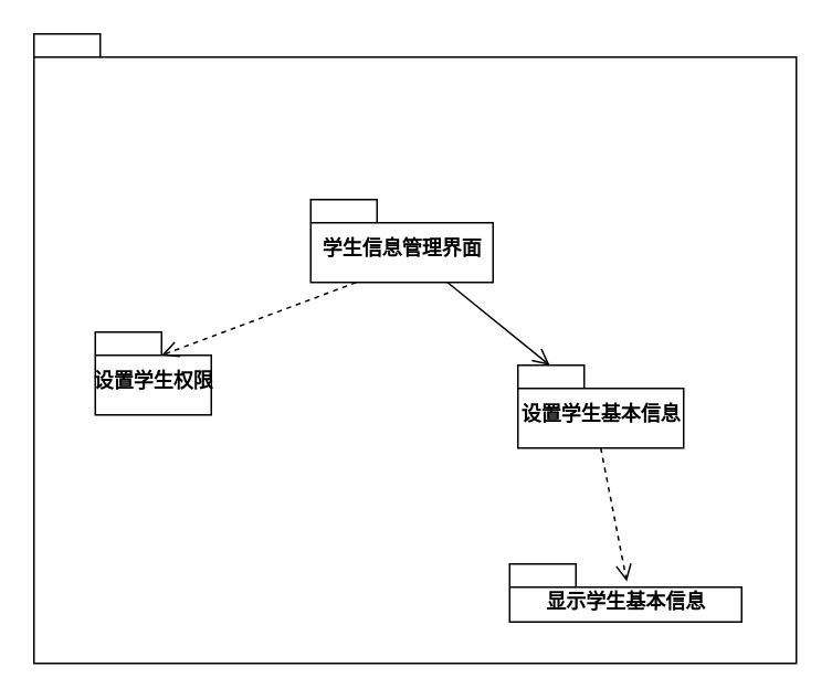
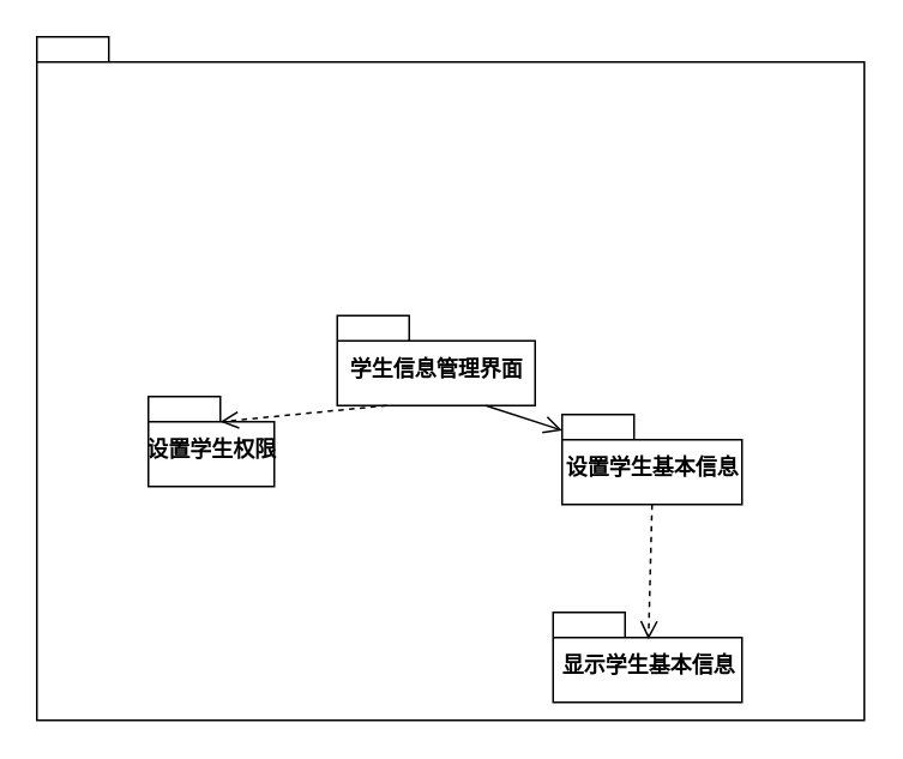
- <mxCell id="3" value="学生信息管理界面" style="shape=folder;fontStyle=1;spacingTop=10;tabWidth=40;tabHeight=14;tabPosition=left;html=1;" vertex="1" parent="1"><mxGeometry x="187" y="120" width="110" height="50" as="geometry" /></mxCell>
+ <mxCell id="3" value="学生信息管理界面" style="shape=folder;fontStyle=1;spacingTop=10;tabWidth=40;tabHeight=14;tabPosition=left;html=1;" vertex="1" parent="1"><mxGeometry x="187" y="175" width="110" height="50" as="geometry" /></mxCell>
- <mxCell id="4" value="设置学生权限" style="shape=folder;fontStyle=1;spacingTop=10;tabWidth=40;tabHeight=14;tabPosition=left;html=1;" vertex="1" parent="1"><mxGeometry x="57" y="200" width="70" height="50" as="geometry" /></mxCell>
+ <mxCell id="4" value="设置学生权限" style="shape=folder;fontStyle=1;spacingTop=10;tabWidth=40;tabHeight=14;tabPosition=left;html=1;" vertex="1" parent="1"><mxGeometry x="82" y="220" width="70" height="50" as="geometry" /></mxCell>
- <mxCell id="5" value="设置学生基本信息" style="shape=folder;fontStyle=1;spacingTop=10;tabWidth=40;tabHeight=14;tabPosition=left;html=1;" vertex="1" parent="1"><mxGeometry x="312" y="220" width="100" height="50" as="geometry" /></mxCell>
+ <mxCell id="5" value="设置学生基本信息" style="shape=folder;fontStyle=1;spacingTop=10;tabWidth=40;tabHeight=14;tabPosition=left;html=1;" vertex="1" parent="1"><mxGeometry x="312" y="230" width="100" height="50" as="geometry" /></mxCell>
- <mxCell id="6" value="显示学生基本信息" style="shape=folder;fontStyle=1;spacingTop=10;tabWidth=40;tabHeight=14;tabPosition=left;html=1;" vertex="1" parent="1"><mxGeometry x="307" y="340" width="140" height="35" as="geometry" /></mxCell>
+ <mxCell id="6" value="显示学生基本信息" style="shape=folder;fontStyle=1;spacingTop=10;tabWidth=40;tabHeight=14;tabPosition=left;html=1;" vertex="1" parent="1"><mxGeometry x="307" y="340" width="105" height="50" as="geometry" /></mxCell>
